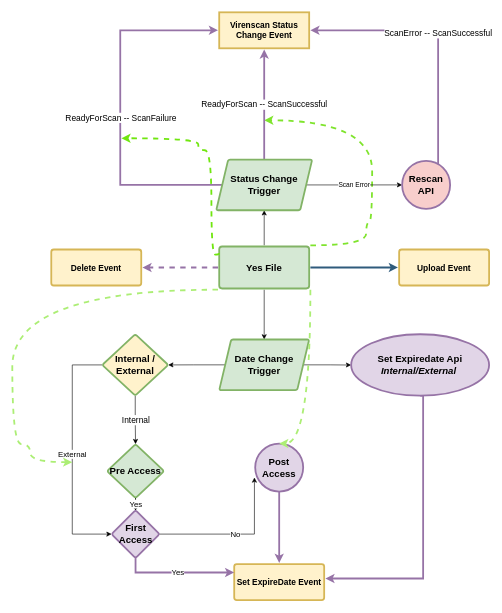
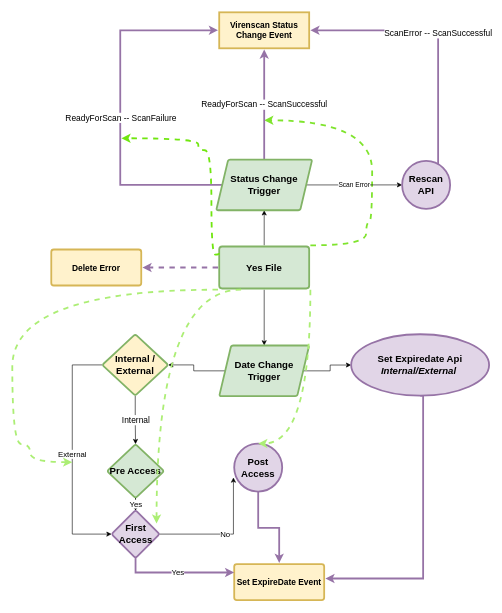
- <mxCell id="31" value="Rescan API" style="ellipse;whiteSpace=wrap;html=1;fontSize=16;fillColor=#f8cecc;strokeColor=#9673a6;rounded=1;shadow=0;labelBackgroundColor=none;strokeWidth=3;fontStyle=1;spacing=5;arcSize=7;" vertex="1" parent="1"><mxGeometry x="670" y="267.75" width="80" height="80" as="geometry" /></mxCell>
+ <mxCell id="31" value="Rescan API" style="ellipse;whiteSpace=wrap;html=1;fontSize=16;fillColor=#e1d5e7;strokeColor=#9673a6;rounded=1;shadow=0;labelBackgroundColor=none;strokeWidth=3;fontStyle=1;spacing=5;arcSize=7;" vertex="1" parent="1"><mxGeometry x="670" y="267.75" width="80" height="80" as="geometry" /></mxCell>
- <mxCell id="7" value="Delete Event" style="rounded=1;whiteSpace=wrap;html=1;shadow=0;labelBackgroundColor=none;strokeColor=#d6b656;strokeWidth=3;fillColor=#fff2cc;fontFamily=Helvetica;fontSize=14;align=center;spacing=5;fontStyle=1;arcSize=7;perimeterSpacing=2;" parent="1" vertex="1"><mxGeometry x="85" y="415.5" width="150" height="60" as="geometry" /></mxCell>
+ <mxCell id="7" value="Delete Error" style="rounded=1;whiteSpace=wrap;html=1;shadow=0;labelBackgroundColor=none;strokeColor=#d6b656;strokeWidth=3;fillColor=#fff2cc;fontFamily=Helvetica;fontSize=14;align=center;spacing=5;fontStyle=1;arcSize=7;perimeterSpacing=2;" parent="1" vertex="1"><mxGeometry x="85" y="415.5" width="150" height="60" as="geometry" /></mxCell>
- <mxCell id="2" value="" style="edgeStyle=none;rounded=0;jumpStyle=none;html=1;shadow=0;labelBackgroundColor=none;startArrow=none;startFill=0;endArrow=classic;endFill=1;jettySize=auto;orthogonalLoop=1;strokeColor=#2F5B7C;strokeWidth=3;fontFamily=Helvetica;fontSize=16;fontColor=#23445D;spacing=5;" parent="1" source="6" target="12" edge="1"><mxGeometry relative="1" as="geometry" /></mxCell>
- <mxCell id="12" value="Upload Event" style="rounded=1;whiteSpace=wrap;html=1;shadow=0;labelBackgroundColor=none;strokeColor=#d6b656;strokeWidth=3;fillColor=#fff2cc;fontFamily=Helvetica;fontSize=14;align=center;spacing=5;fontStyle=1;arcSize=7;perimeterSpacing=2;" parent="1" vertex="1"><mxGeometry x="665" y="415.5" width="150" height="60" as="geometry" /></mxCell>
- <mxCell id="15" value="Date Change Trigger" style="shape=parallelogram;perimeter=parallelogramPerimeter;whiteSpace=wrap;html=1;fixedSize=1;fontSize=16;fillColor=#d5e8d4;strokeColor=#82b366;rounded=1;shadow=0;labelBackgroundColor=none;strokeWidth=3;fontStyle=1;spacing=5;arcSize=7;" vertex="1" parent="1"><mxGeometry x="365" y="565.5" width="150" height="84.5" as="geometry" /></mxCell>
+ <mxCell id="15" value="Date Change Trigger" style="shape=parallelogram;perimeter=parallelogramPerimeter;whiteSpace=wrap;html=1;fixedSize=1;fontSize=16;fillColor=#d5e8d4;strokeColor=#82b366;rounded=1;shadow=0;labelBackgroundColor=none;strokeWidth=3;fontStyle=1;spacing=5;arcSize=7;" vertex="1" parent="1"><mxGeometry x="365" y="575.5" width="150" height="84.5" as="geometry" /></mxCell>
+ <mxCell id="36" style="edgeStyle=orthogonalEdgeStyle;rounded=0;orthogonalLoop=1;jettySize=auto;html=1;exitX=0.25;exitY=1;exitDx=0;exitDy=0;entryX=0.938;entryY=0.28;entryDx=0;entryDy=0;entryPerimeter=0;curved=1;strokeColor=#acee75;strokeWidth=3;dashed=1;" edge="1" parent="1" source="6" target="33"><mxGeometry relative="1" as="geometry"><mxPoint x="673" y="488" as="sourcePoint" /><mxPoint x="98" y="755" as="targetPoint" /></mxGeometry></mxCell>
- <mxCell id="17" value="Post Access" style="ellipse;whiteSpace=wrap;html=1;fontSize=16;fillColor=#e1d5e7;strokeColor=#9673a6;rounded=1;shadow=0;labelBackgroundColor=none;strokeWidth=3;fontStyle=1;spacing=5;arcSize=7;" vertex="1" parent="1"><mxGeometry x="425" y="739.01" width="80" height="80" as="geometry" /></mxCell>
+ <mxCell id="17" value="Post Access" style="ellipse;whiteSpace=wrap;html=1;fontSize=16;fillColor=#e1d5e7;strokeColor=#9673a6;rounded=1;shadow=0;labelBackgroundColor=none;strokeWidth=3;fontStyle=1;spacing=5;arcSize=7;" vertex="1" parent="1"><mxGeometry x="390" y="739.01" width="80" height="80" as="geometry" /></mxCell>
